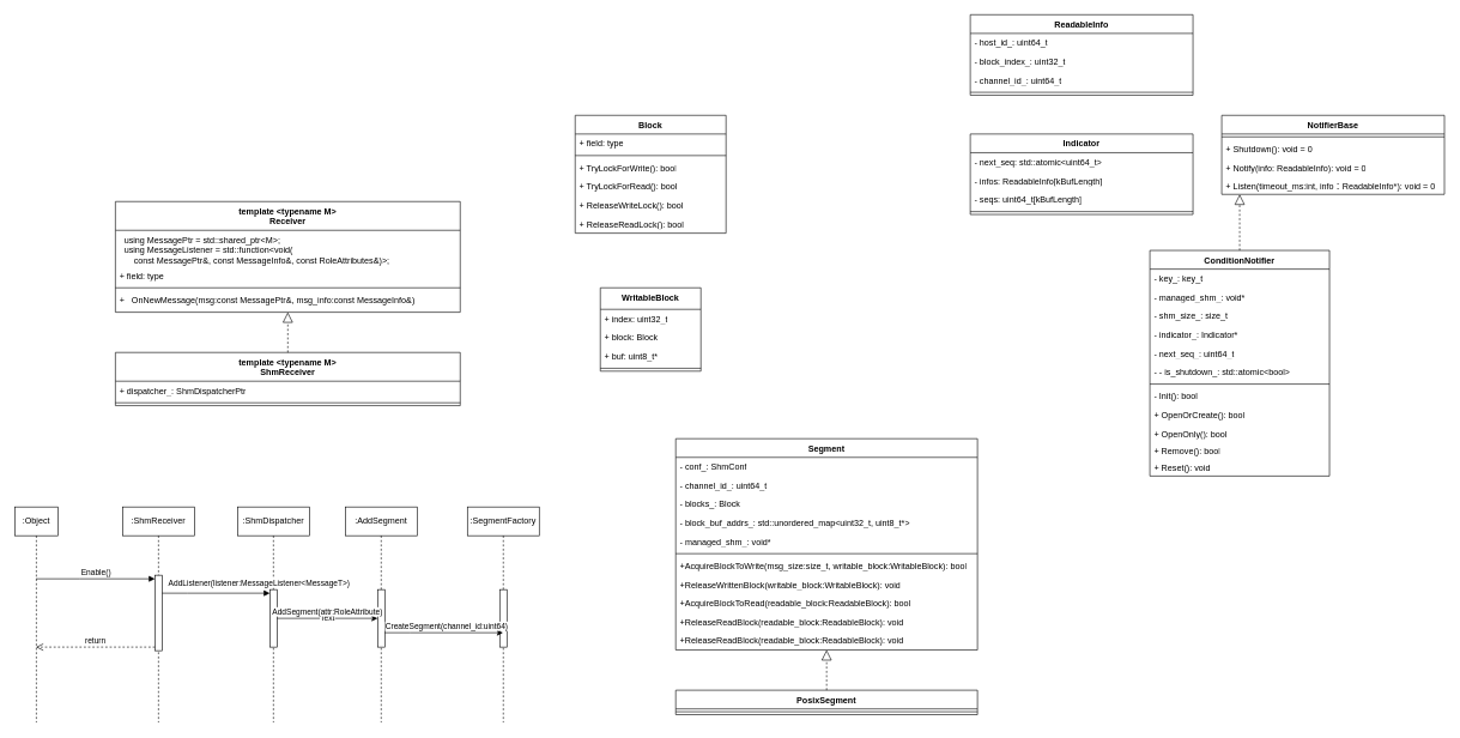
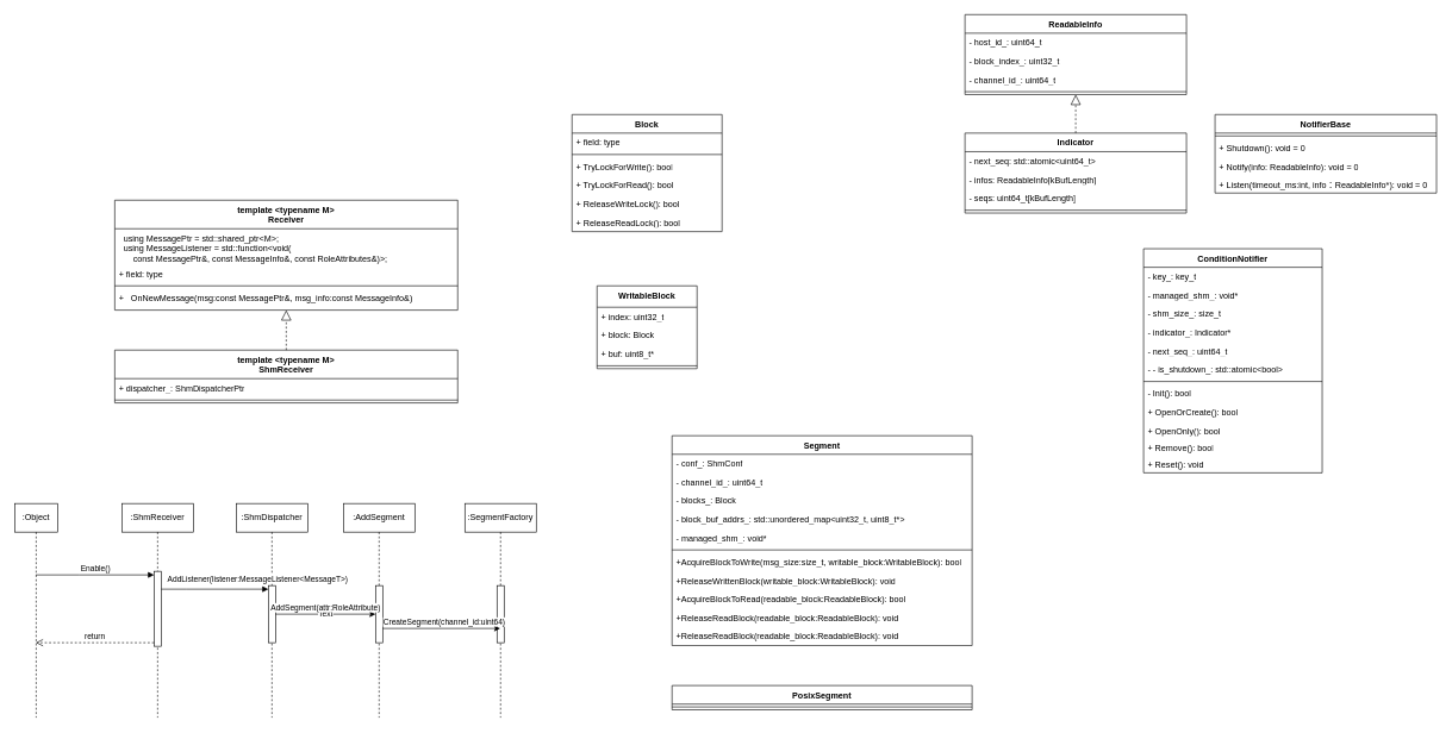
+ <mxCell id="85" value="" style="endArrow=block;dashed=1;endFill=0;endSize=12;html=1;rounded=0;edgeStyle=orthogonalEdgeStyle;" edge="1" parent="1" source="75" target="80"><mxGeometry width="160" relative="1" as="geometry"><mxPoint x="1370" y="160" as="sourcePoint" /><mxPoint x="1530" y="160" as="targetPoint" /></mxGeometry></mxCell>
- <mxCell id="74" value="" style="endArrow=block;dashed=1;endFill=0;endSize=12;html=1;rounded=0;edgeStyle=orthogonalEdgeStyle;" edge="1" parent="1" source="61" target="56"><mxGeometry width="160" relative="1" as="geometry"><mxPoint x="1560" y="340" as="sourcePoint" /><mxPoint x="1720" y="340" as="targetPoint" /><Array as="points"><mxPoint x="1730" y="350" /><mxPoint x="1730" y="350" /></Array></mxGeometry></mxCell>
- <mxCell id="55" value="" style="endArrow=block;dashed=1;endFill=0;endSize=12;html=1;rounded=0;edgeStyle=orthogonalEdgeStyle;" edge="1" parent="1" source="53" target="41"><mxGeometry width="160" relative="1" as="geometry"><mxPoint x="1030" y="930" as="sourcePoint" /><mxPoint x="1190" y="930" as="targetPoint" /></mxGeometry></mxCell>
